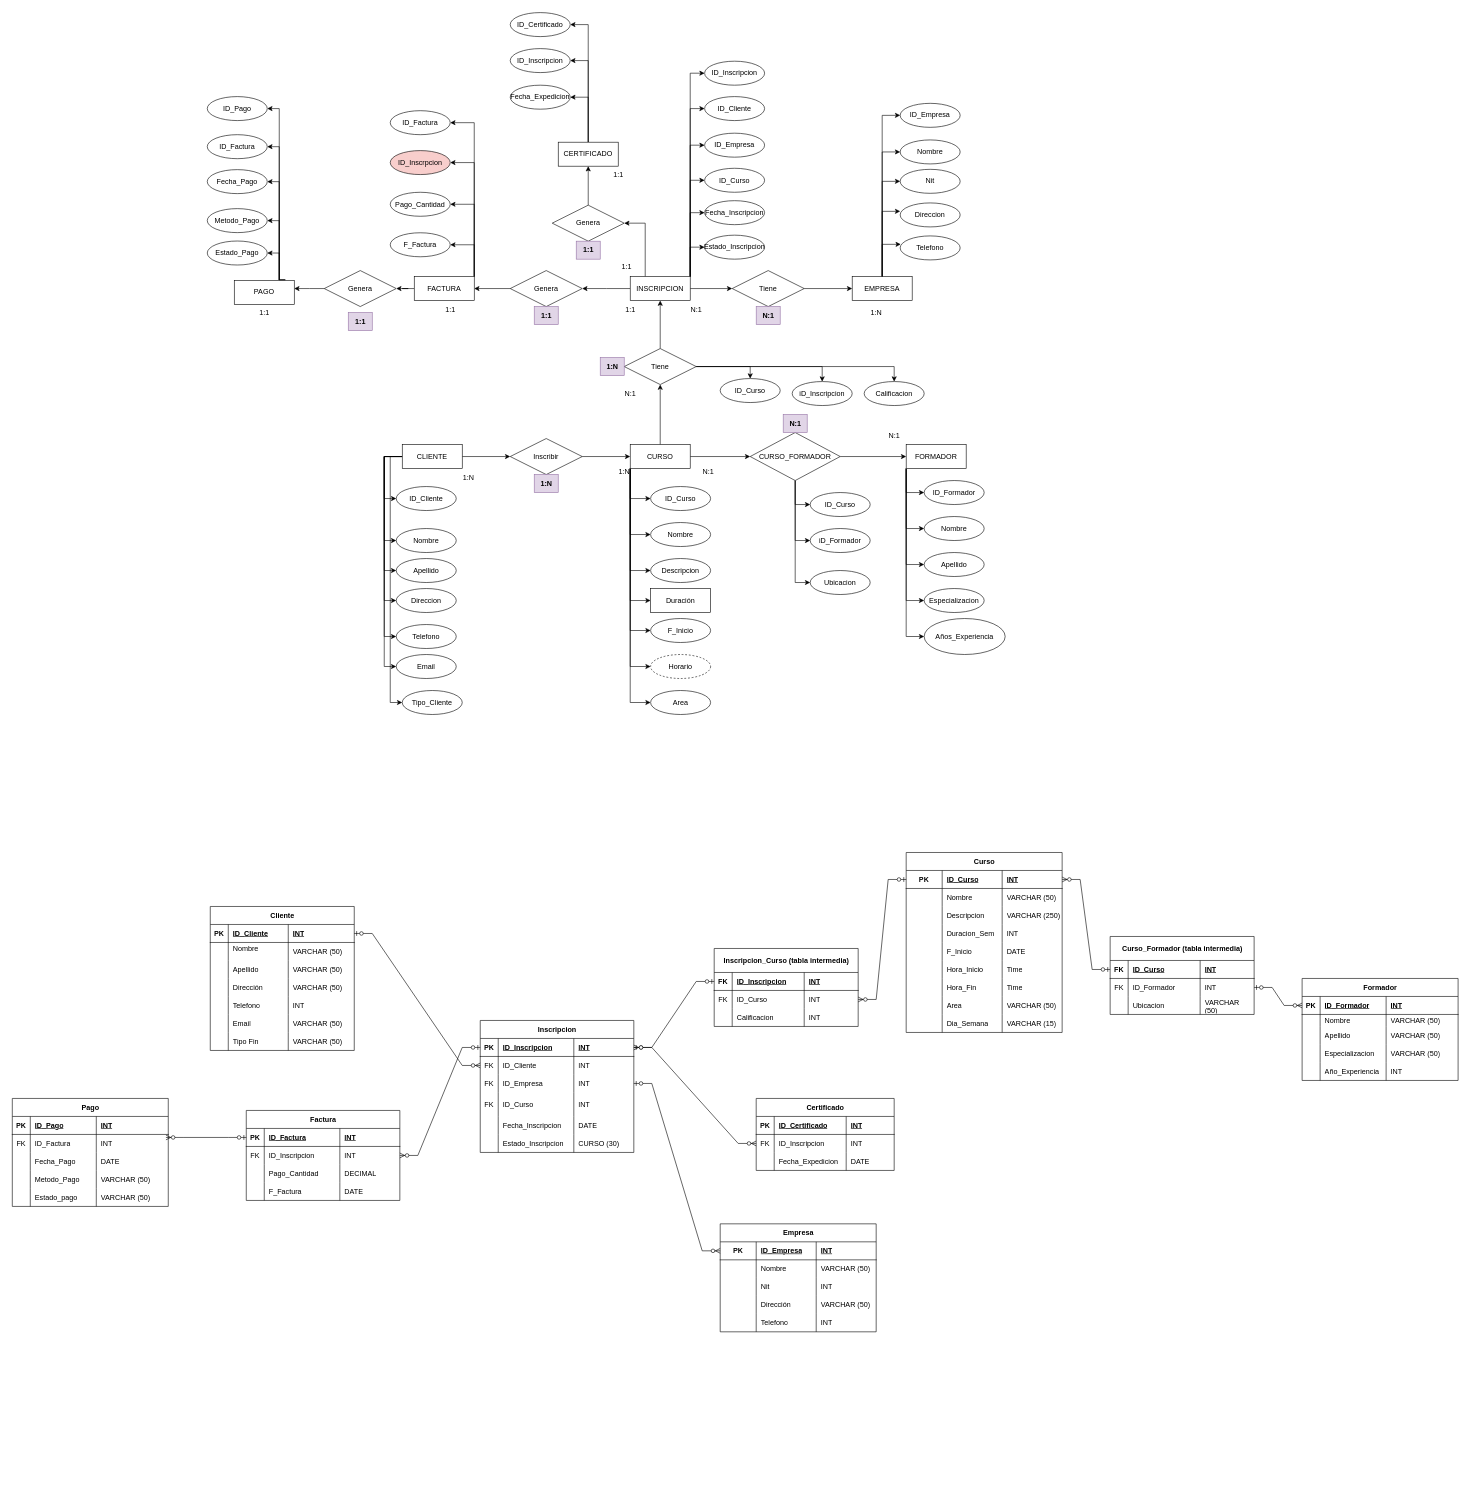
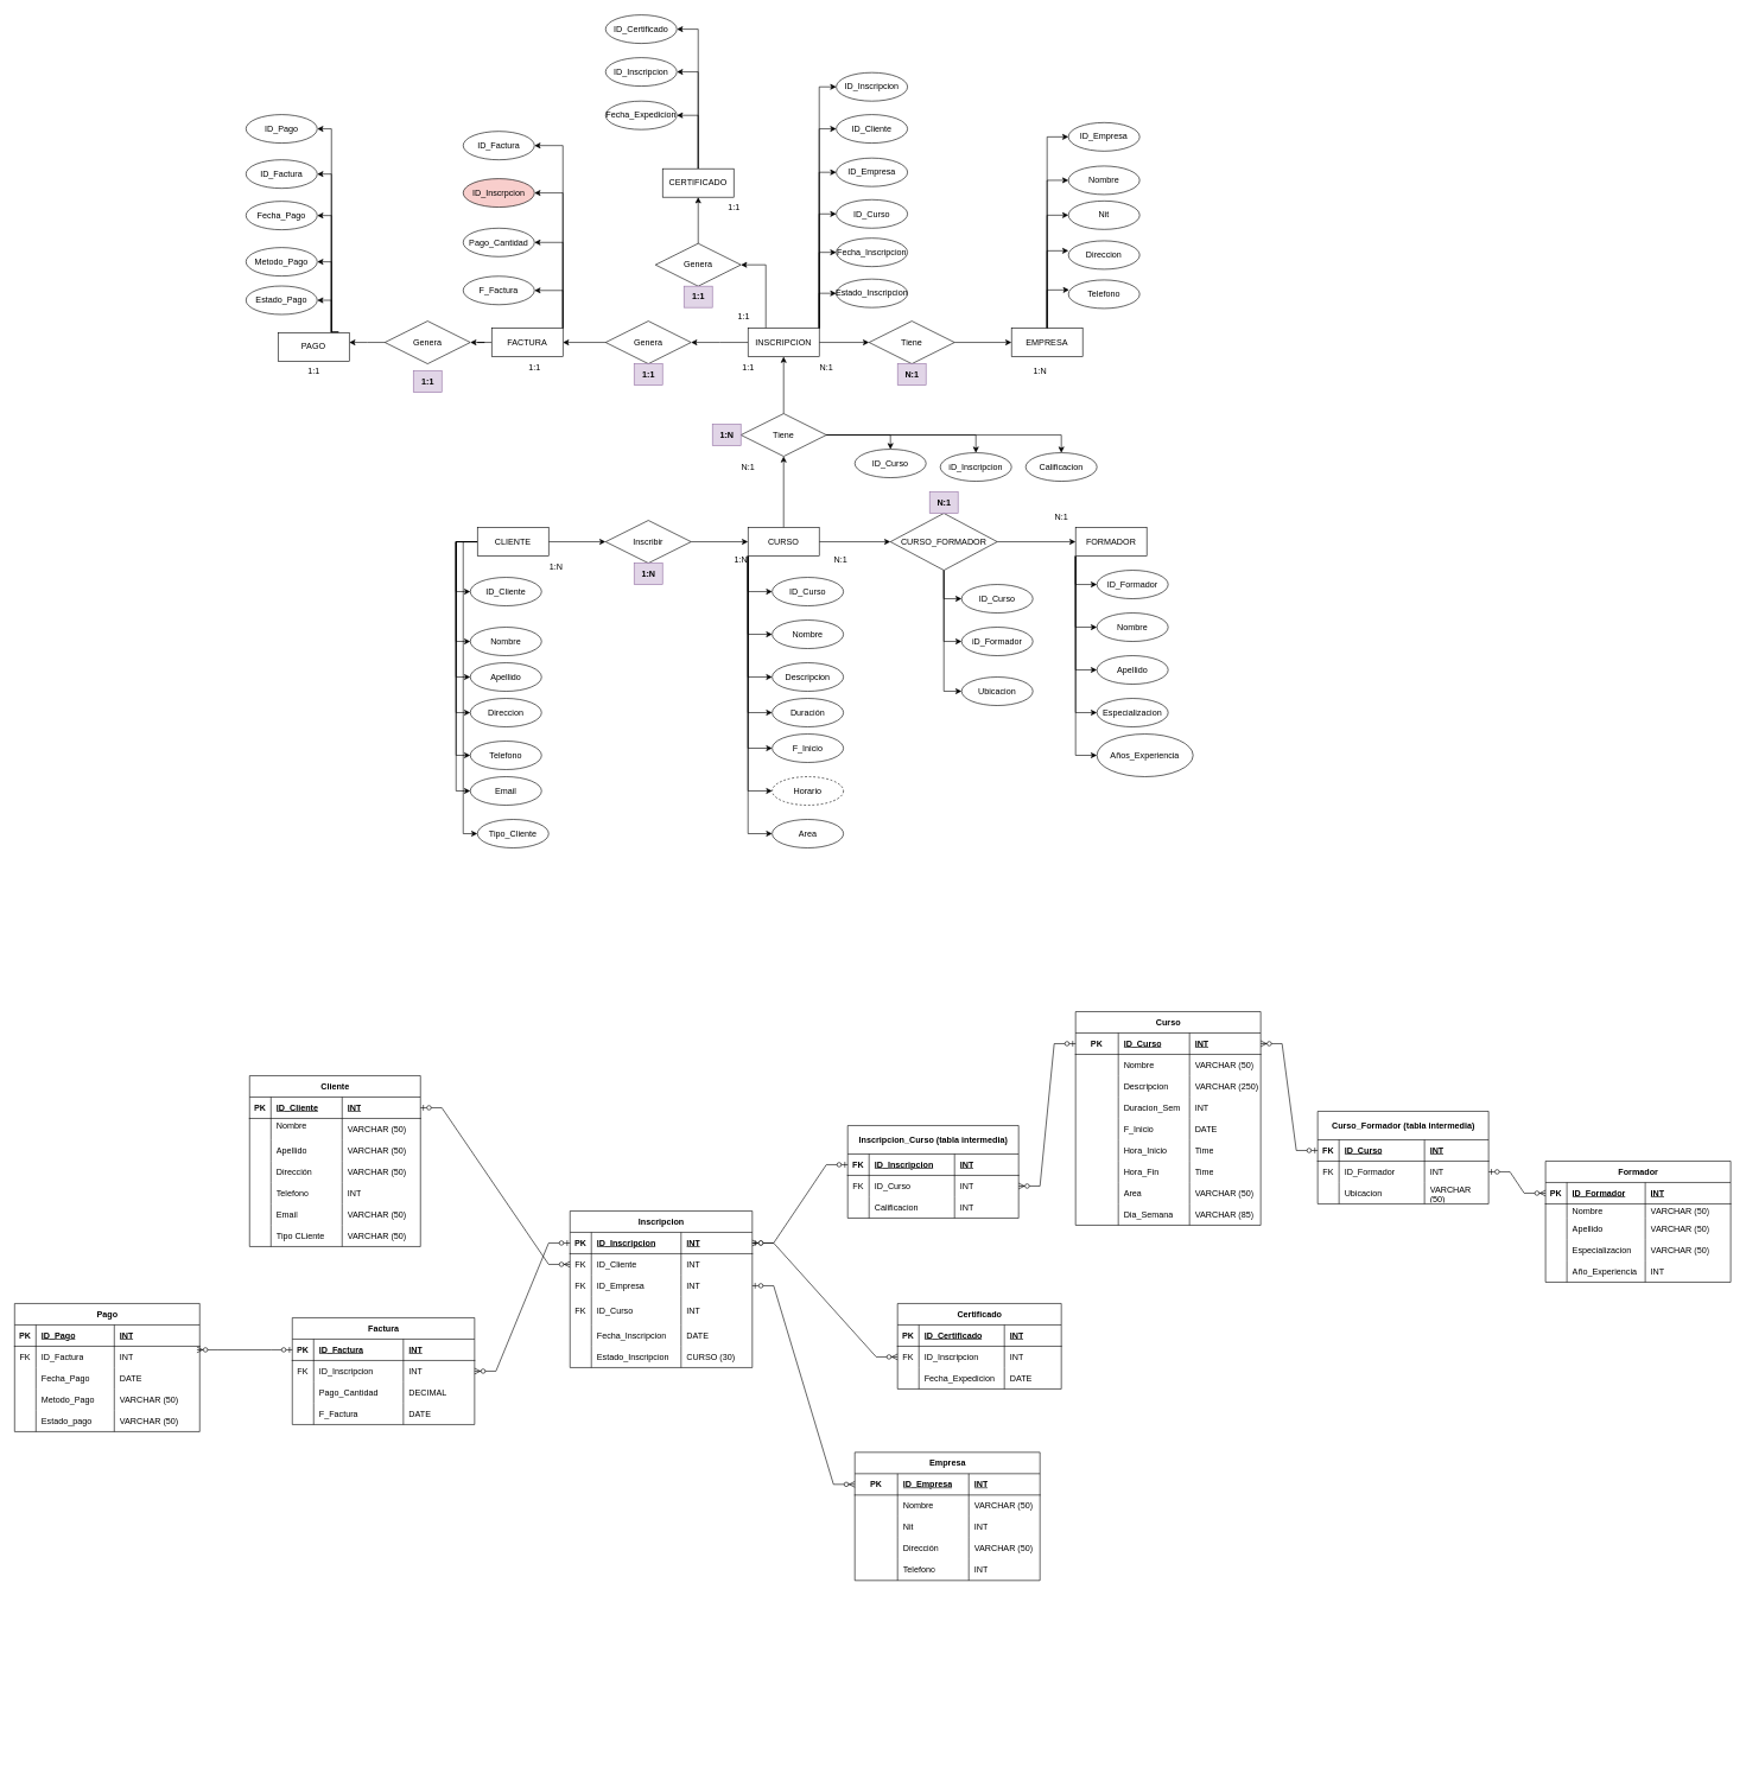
- <mxCell id="53" value="Duración" style="whiteSpace=wrap;html=1;align=center;rounded=0;" vertex="1" parent="1"><mxGeometry x="1084" y="980" width="100" height="40" as="geometry" /></mxCell>
+ <mxCell id="53" value="Duración" style="ellipse;whiteSpace=wrap;html=1;align=center;" vertex="1" parent="1"><mxGeometry x="1084" y="980" width="100" height="40" as="geometry" /></mxCell>
- <mxCell id="187" value="VARCHAR (15)" style="shape=partialRectangle;connectable=0;fillColor=none;top=0;left=0;bottom=0;right=0;align=left;spacingLeft=6;overflow=hidden;whiteSpace=wrap;html=1;" vertex="1" parent="184"><mxGeometry x="160" width="100" height="30" as="geometry"><mxRectangle width="100" height="30" as="alternateBounds" /></mxGeometry></mxCell>
+ <mxCell id="187" value="VARCHAR (85)" style="shape=partialRectangle;connectable=0;fillColor=none;top=0;left=0;bottom=0;right=0;align=left;spacingLeft=6;overflow=hidden;whiteSpace=wrap;html=1;" vertex="1" parent="184"><mxGeometry x="160" width="100" height="30" as="geometry"><mxRectangle width="100" height="30" as="alternateBounds" /></mxGeometry></mxCell>
- <mxCell id="149" value="Tipo Fin" style="shape=partialRectangle;connectable=0;fillColor=none;top=0;left=0;bottom=0;right=0;align=left;spacingLeft=6;overflow=hidden;whiteSpace=wrap;html=1;" vertex="1" parent="147"><mxGeometry x="30" width="100" height="30" as="geometry"><mxRectangle width="100" height="30" as="alternateBounds" /></mxGeometry></mxCell>
+ <mxCell id="149" value="Tipo CLiente" style="shape=partialRectangle;connectable=0;fillColor=none;top=0;left=0;bottom=0;right=0;align=left;spacingLeft=6;overflow=hidden;whiteSpace=wrap;html=1;" vertex="1" parent="147"><mxGeometry x="30" width="100" height="30" as="geometry"><mxRectangle width="100" height="30" as="alternateBounds" /></mxGeometry></mxCell>
